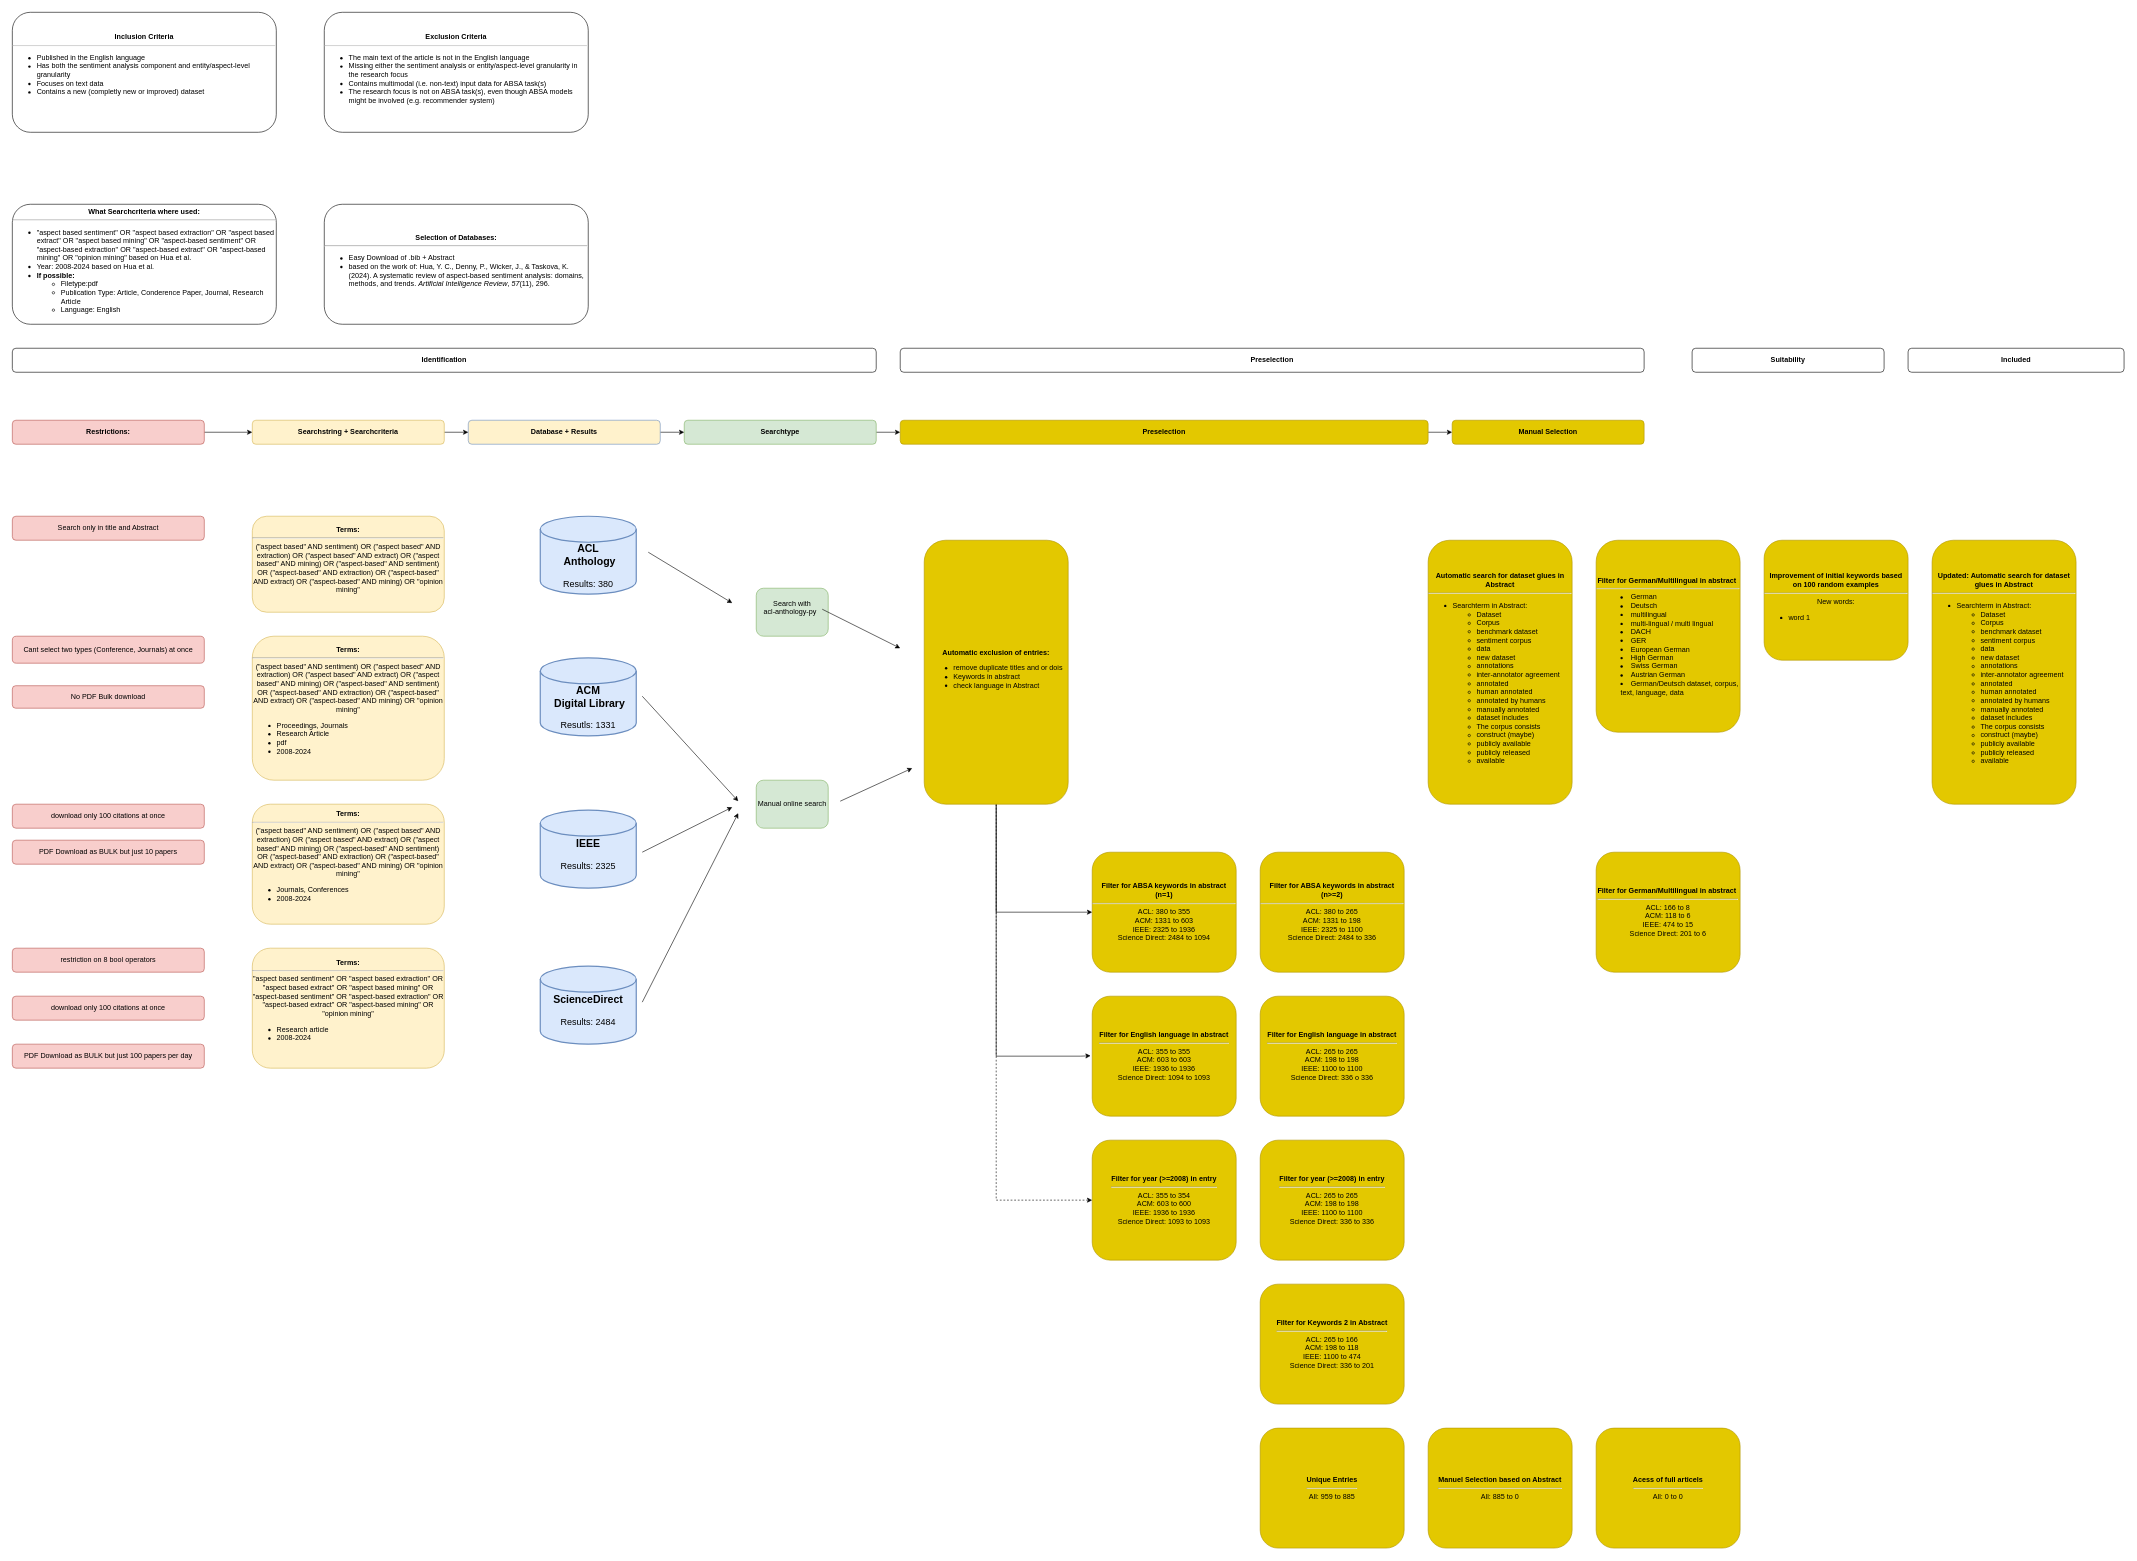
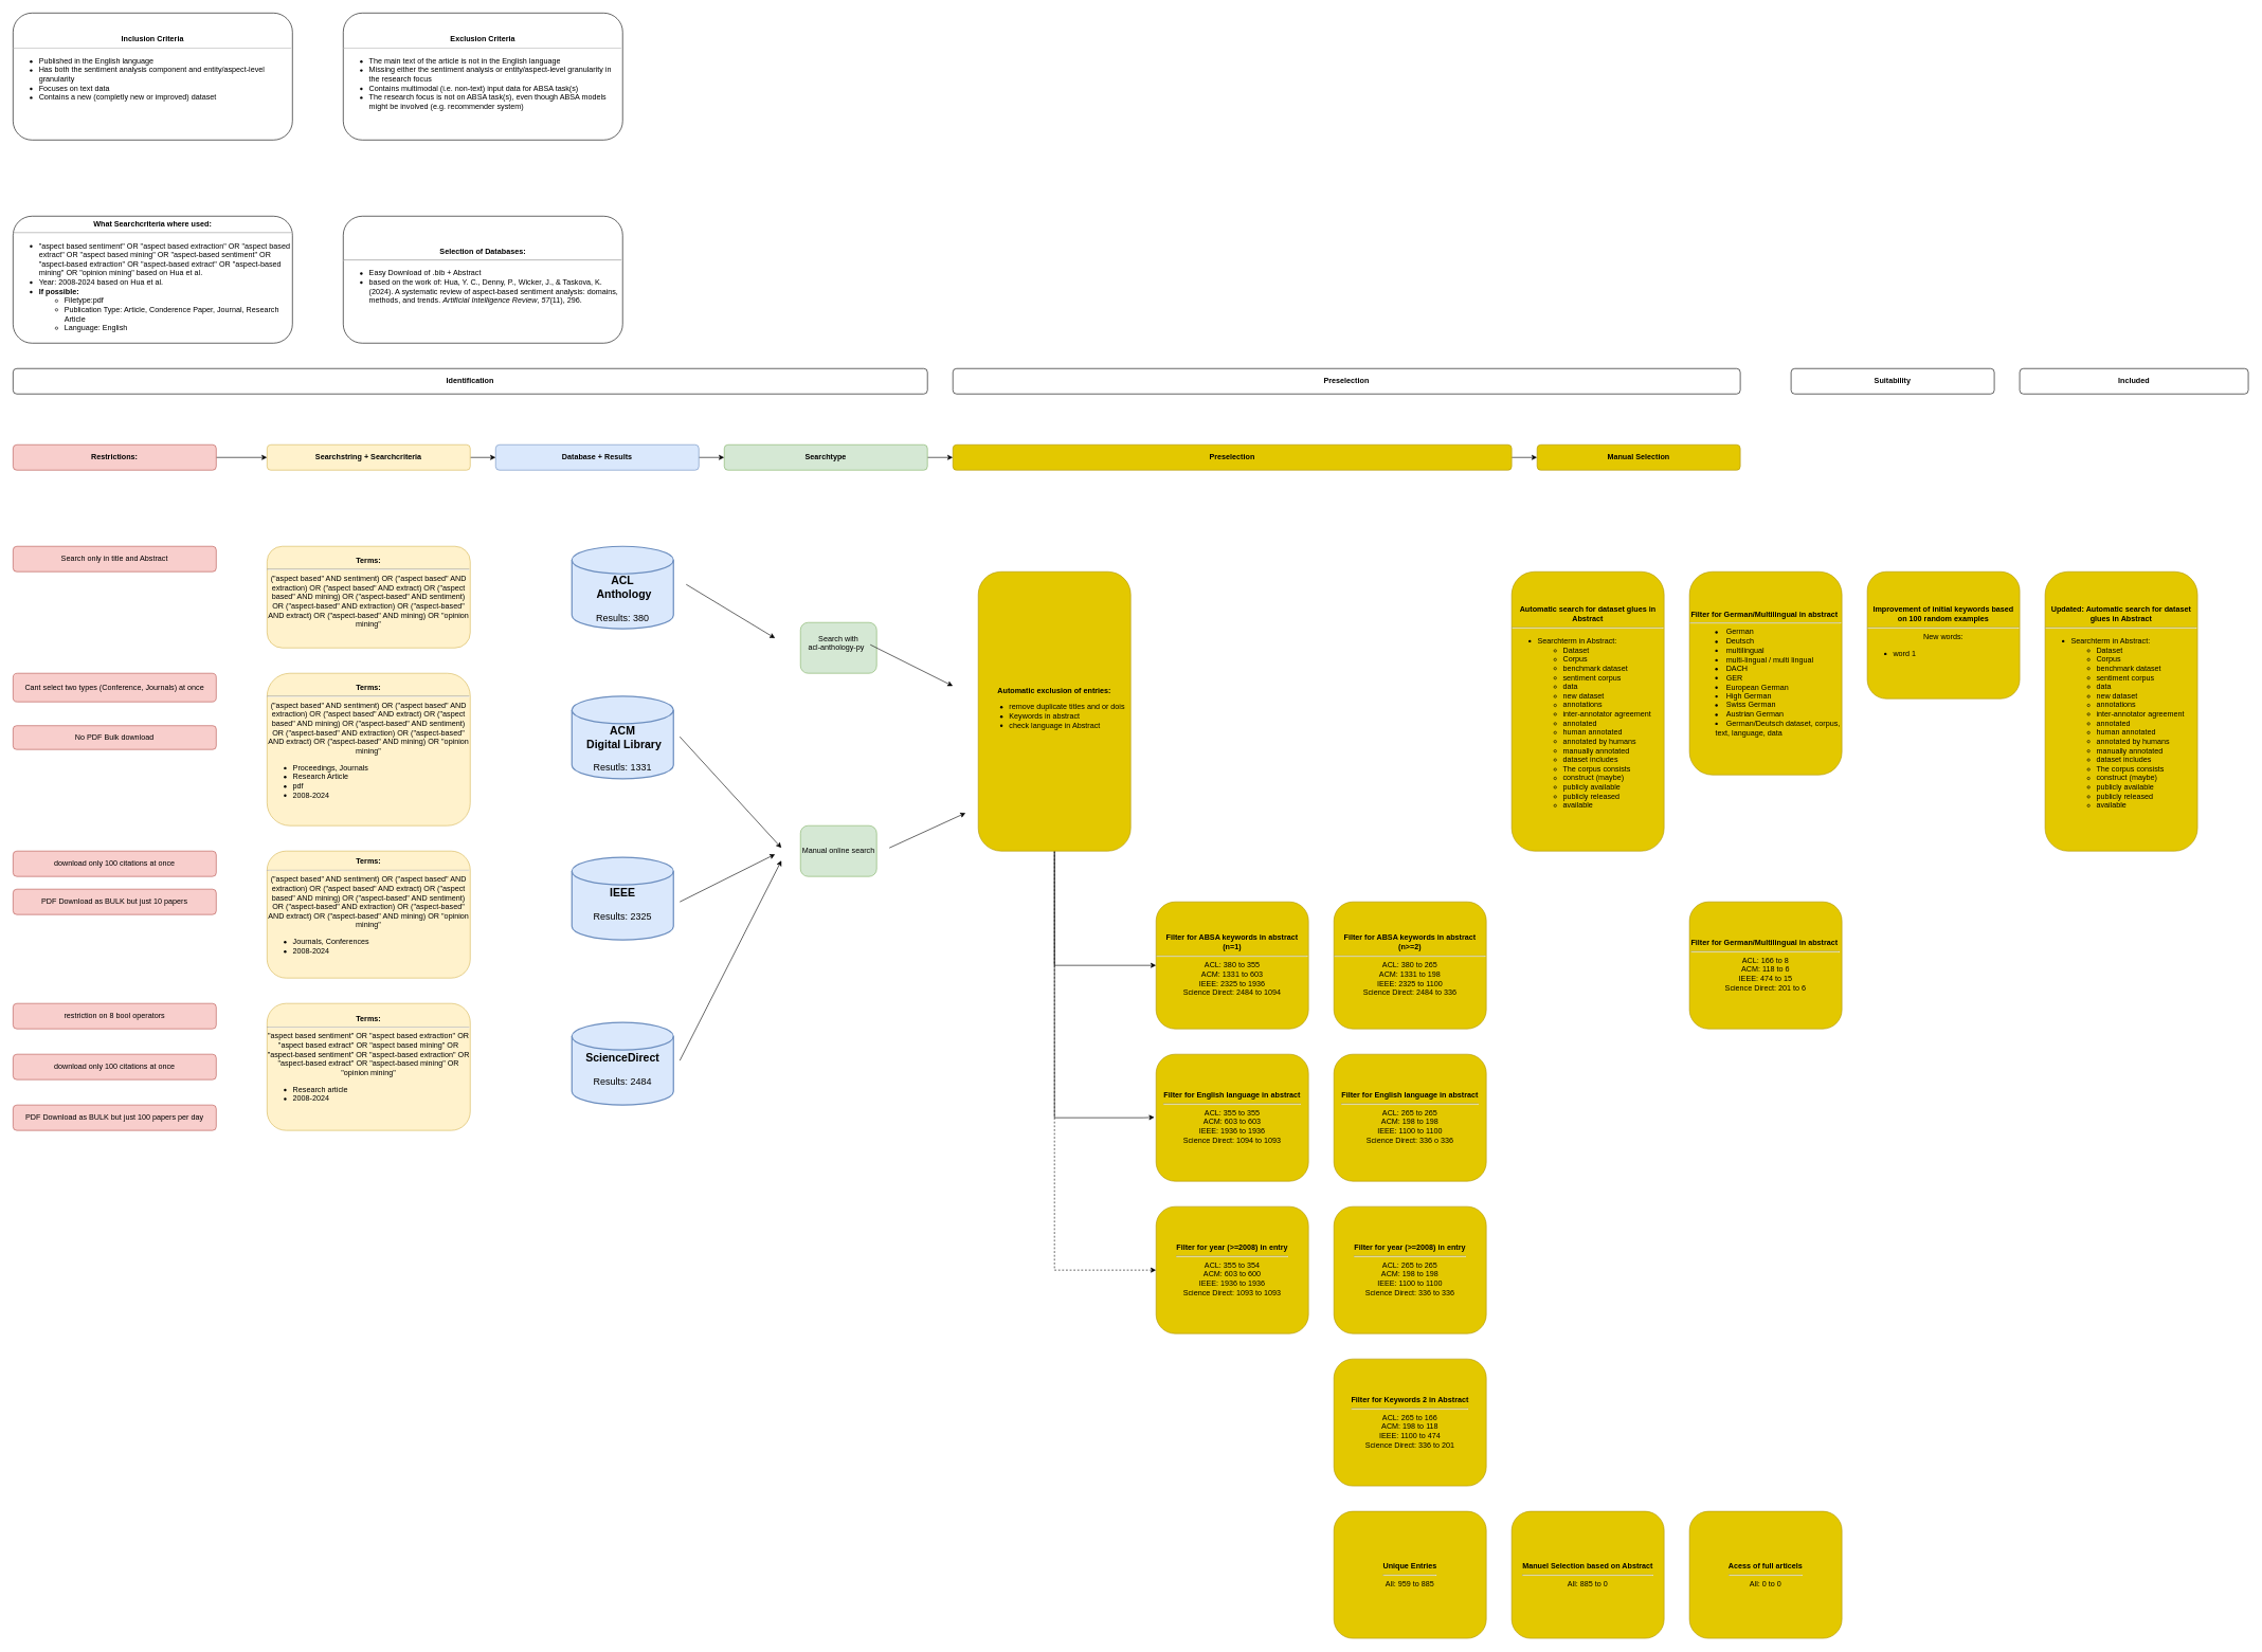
- <mxCell id="29" value="&lt;b&gt;Database + Results&lt;/b&gt;" style="rounded=1;whiteSpace=wrap;html=1;fillColor=#fff2cc;strokeColor=#6c8ebf;" parent="1" vertex="1"><mxGeometry x="780" y="700" width="320" height="40" as="geometry" /></mxCell>
+ <mxCell id="29" value="&lt;b&gt;Database + Results&lt;/b&gt;" style="rounded=1;whiteSpace=wrap;html=1;fillColor=#dae8fc;strokeColor=#6c8ebf;" parent="1" vertex="1"><mxGeometry x="780" y="700" width="320" height="40" as="geometry" /></mxCell>
